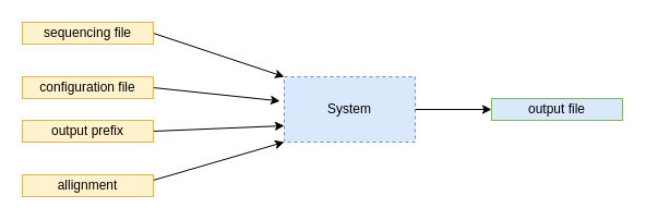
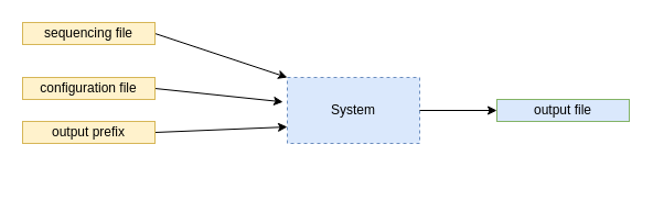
- <mxCell id="6" value="" style="endArrow=classic;html=1;rounded=0;entryX=0;entryY=1;entryDx=0;entryDy=0;exitX=1;exitY=0.25;exitDx=0;exitDy=0;" edge="1" parent="1" source="10" target="2"><mxGeometry width="50" height="50" relative="1" as="geometry"><mxPoint x="160" y="160" as="sourcePoint" /><mxPoint x="280" y="115" as="targetPoint" /></mxGeometry></mxCell>
- <mxCell id="10" value="allignment" style="rounded=0;whiteSpace=wrap;html=1;fillColor=#fff2cc;strokeColor=#d6b656;" vertex="1" parent="1"><mxGeometry x="20" y="160" width="120" height="20" as="geometry" /></mxCell>
